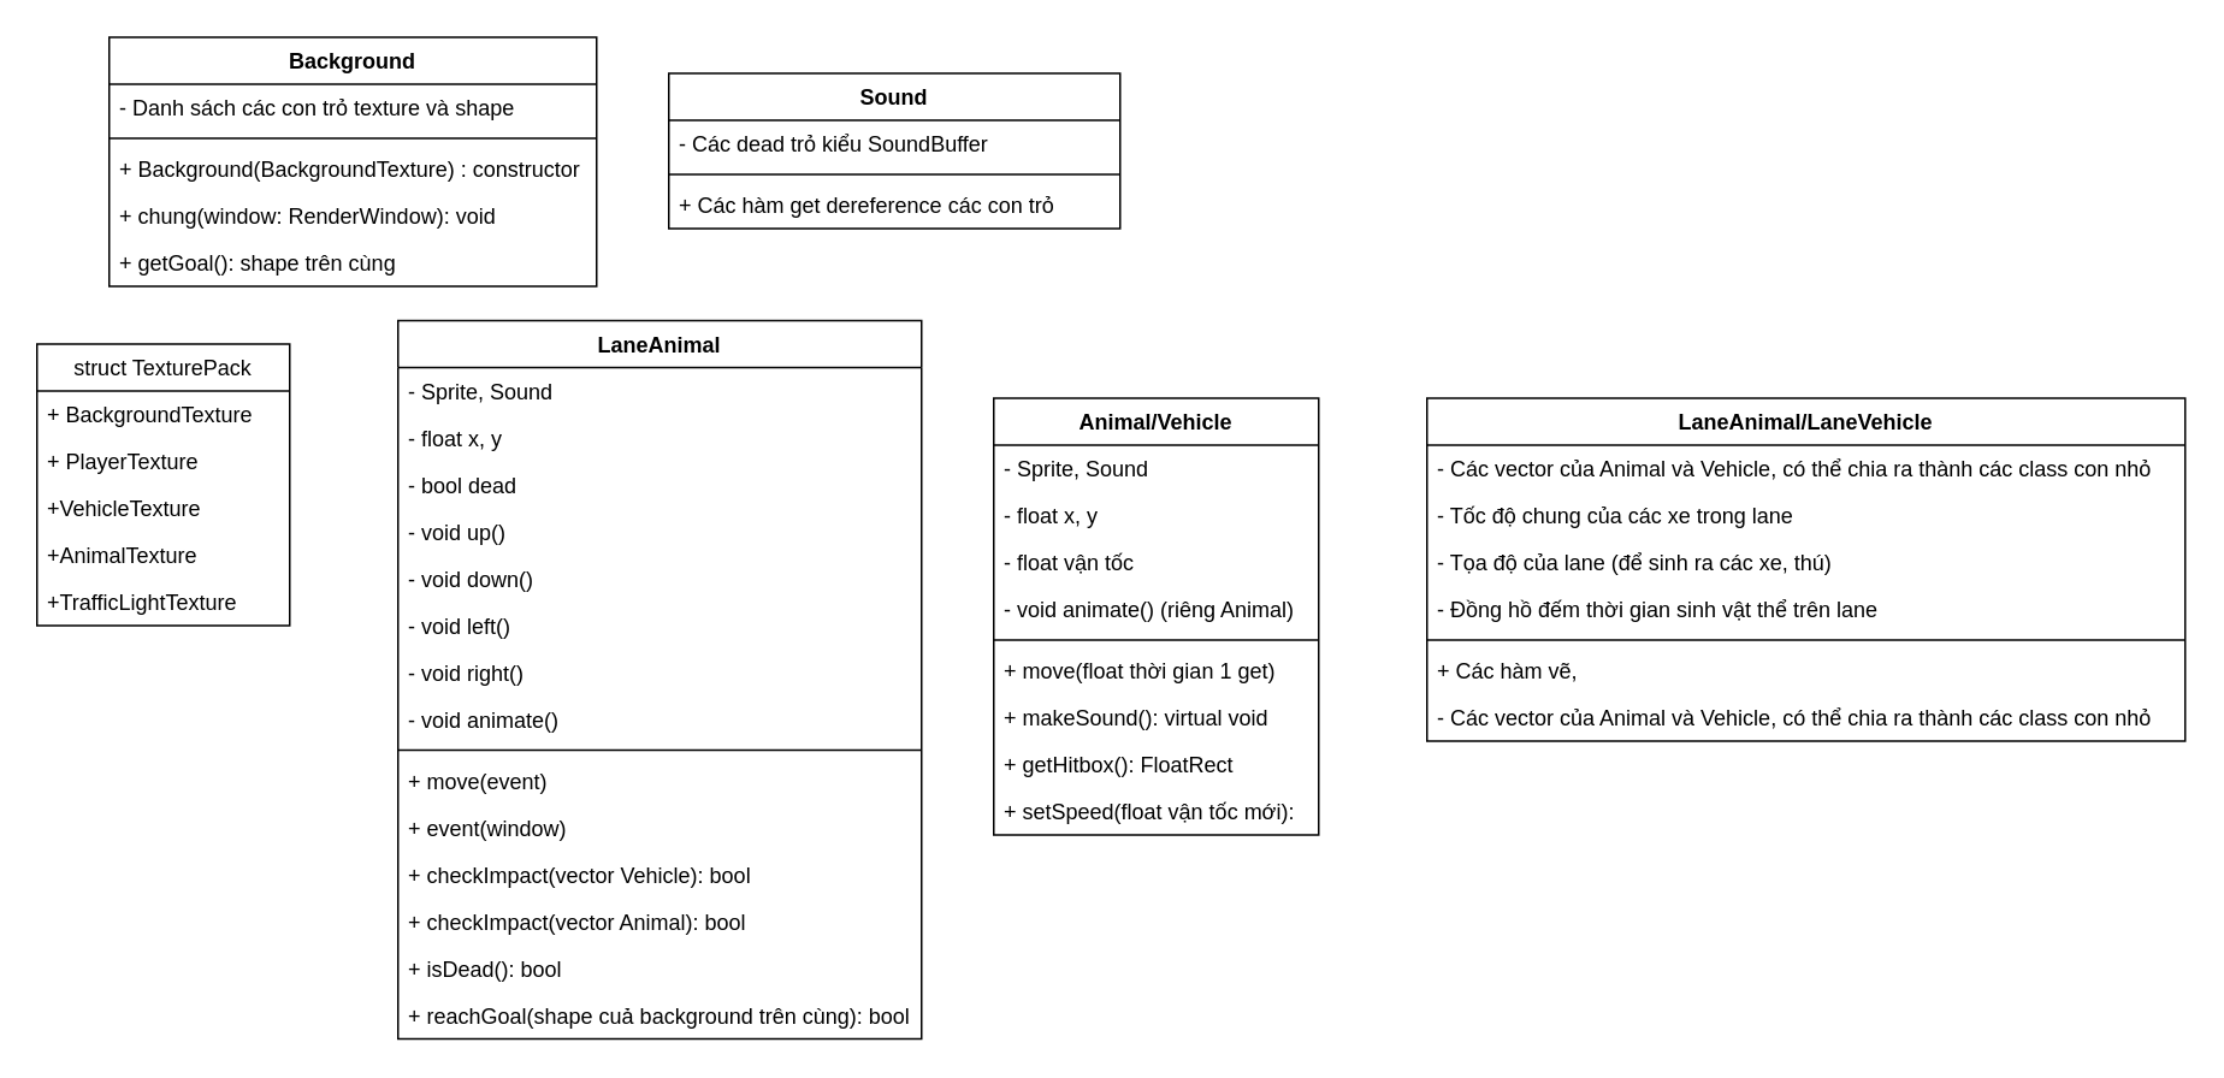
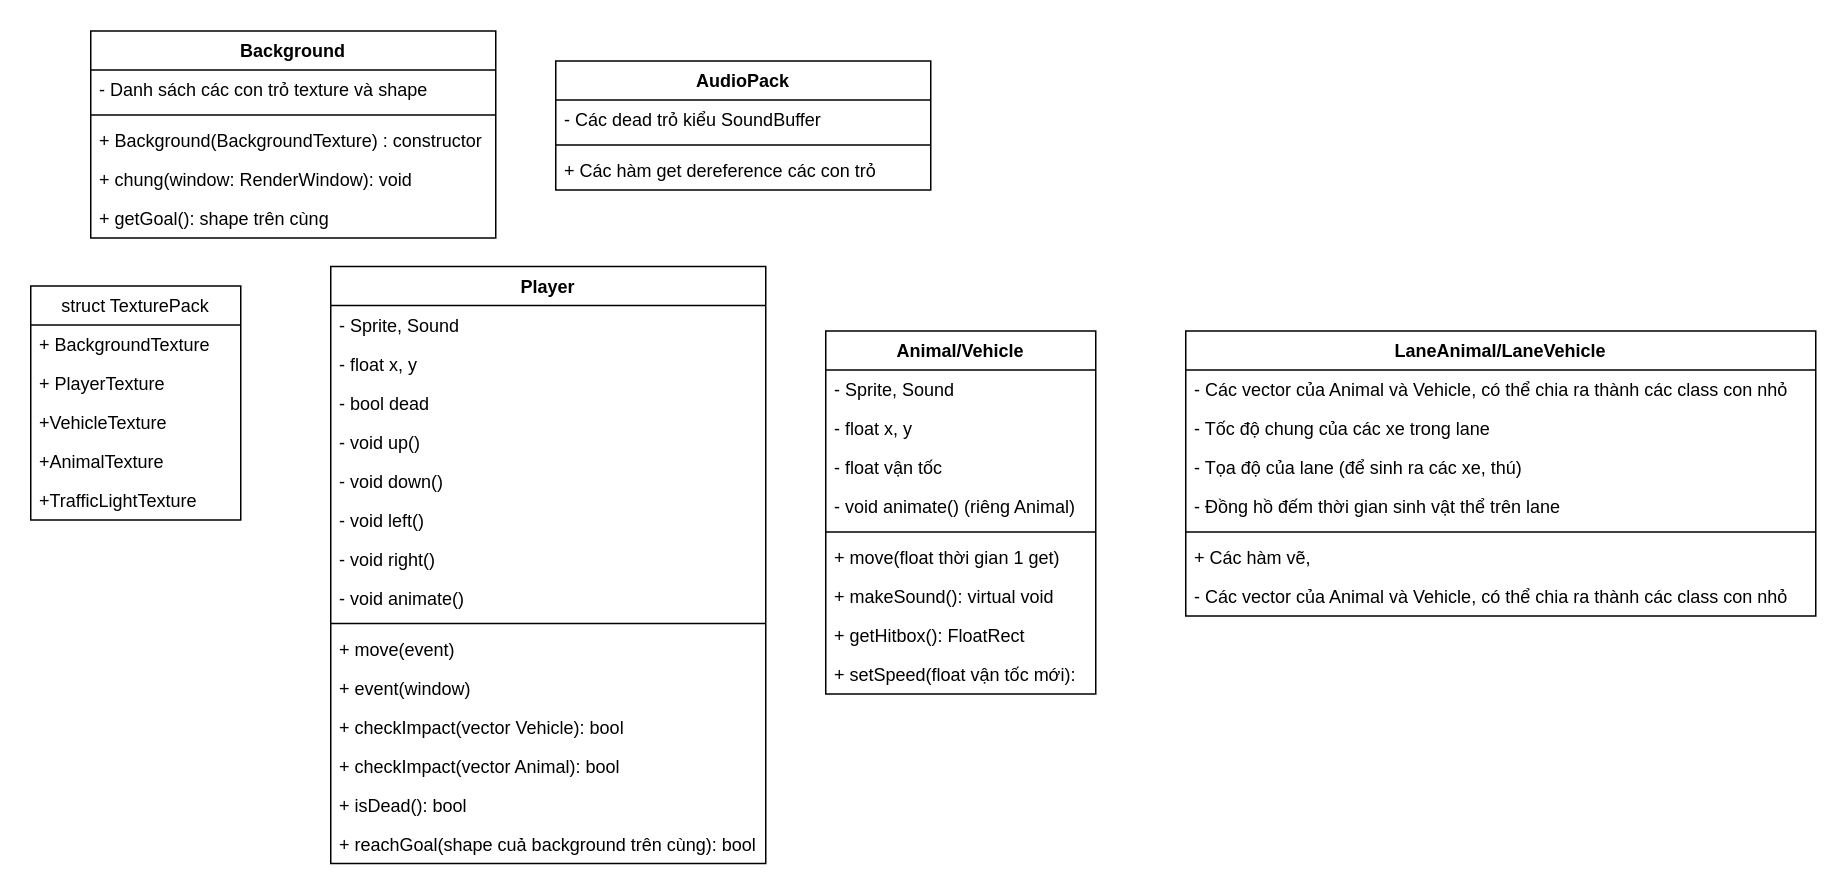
- <mxCell id="2" value="Sound" style="swimlane;fontStyle=1;align=center;verticalAlign=top;childLayout=stackLayout;horizontal=1;startSize=26;horizontalStack=0;resizeParent=1;resizeParentMax=0;resizeLast=0;collapsible=1;marginBottom=0;" parent="1" vertex="1"><mxGeometry x="370" y="40" width="250" height="86" as="geometry" /></mxCell>
+ <mxCell id="2" value="AudioPack" style="swimlane;fontStyle=1;align=center;verticalAlign=top;childLayout=stackLayout;horizontal=1;startSize=26;horizontalStack=0;resizeParent=1;resizeParentMax=0;resizeLast=0;collapsible=1;marginBottom=0;" parent="1" vertex="1"><mxGeometry x="370" y="40" width="250" height="86" as="geometry" /></mxCell>
- <mxCell id="36" value="LaneAnimal" style="swimlane;fontStyle=1;align=center;verticalAlign=top;childLayout=stackLayout;horizontal=1;startSize=26;horizontalStack=0;resizeParent=1;resizeParentMax=0;resizeLast=0;collapsible=1;marginBottom=0;" parent="1" vertex="1"><mxGeometry x="220" y="177" width="290" height="398" as="geometry" /></mxCell>
+ <mxCell id="36" value="Player" style="swimlane;fontStyle=1;align=center;verticalAlign=top;childLayout=stackLayout;horizontal=1;startSize=26;horizontalStack=0;resizeParent=1;resizeParentMax=0;resizeLast=0;collapsible=1;marginBottom=0;" parent="1" vertex="1"><mxGeometry x="220" y="177" width="290" height="398" as="geometry" /></mxCell>
